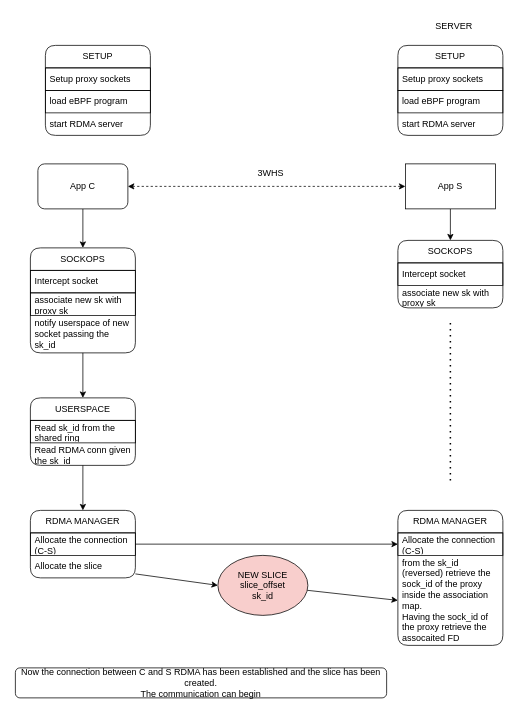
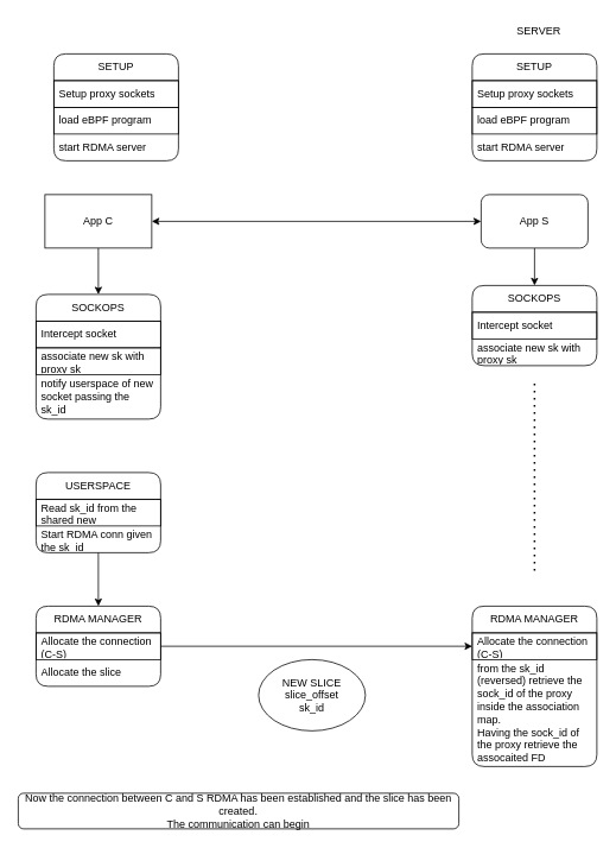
- <mxCell id="8" value="3WHS" style="text;html=1;align=center;verticalAlign=middle;resizable=0;points=[];autosize=1;strokeColor=none;fillColor=none;" parent="1" vertex="1"><mxGeometry x="330" y="216" width="60" height="30" as="geometry" /></mxCell>
- <mxCell id="5" value="App C" style="rounded=1;whiteSpace=wrap;html=1;" parent="1" vertex="1"><mxGeometry x="50" y="218" width="120" height="60" as="geometry" /></mxCell>
+ <mxCell id="5" value="App C" style="whiteSpace=wrap;html=1;rounded=0;" parent="1" vertex="1"><mxGeometry x="50" y="218" width="120" height="60" as="geometry" /></mxCell>
- <mxCell id="3" style="edgeStyle=none;html=1;entryX=0;entryY=0.5;entryDx=0;entryDy=0;rounded=1;curved=0;strokeColor=default;startArrow=classic;startFill=1;dashed=1;" parent="1" source="5" target="7" edge="1"><mxGeometry relative="1" as="geometry" /></mxCell>
+ <mxCell id="3" style="edgeStyle=none;html=1;entryX=0;entryY=0.5;entryDx=0;entryDy=0;rounded=1;curved=0;strokeColor=default;startArrow=classic;startFill=1;" parent="1" source="5" target="7" edge="1"><mxGeometry relative="1" as="geometry" /></mxCell>
- <mxCell id="7" value="App S" style="whiteSpace=wrap;html=1;rounded=0;" parent="1" vertex="1"><mxGeometry x="540" y="218" width="120" height="60" as="geometry" /></mxCell>
+ <mxCell id="7" value="App S" style="rounded=1;whiteSpace=wrap;html=1;" parent="1" vertex="1"><mxGeometry x="540" y="218" width="120" height="60" as="geometry" /></mxCell>
- <mxCell id="16" style="edgeStyle=none;html=1;entryX=0.5;entryY=0;entryDx=0;entryDy=0;" parent="1" source="12" target="13" edge="1"><mxGeometry relative="1" as="geometry" /></mxCell>
- <mxCell id="14" value="Read sk_id from the shared ring" style="text;strokeColor=default;fillColor=none;align=left;verticalAlign=middle;spacingLeft=4;spacingRight=4;overflow=hidden;points=[[0,0.5],[1,0.5]];portConstraint=eastwest;rotatable=0;whiteSpace=wrap;html=1;" parent="13" vertex="1"><mxGeometry y="30" width="140" height="30" as="geometry" /></mxCell>
+ <mxCell id="14" value="Read sk_id from the shared new" style="text;strokeColor=default;fillColor=none;align=left;verticalAlign=middle;spacingLeft=4;spacingRight=4;overflow=hidden;points=[[0,0.5],[1,0.5]];portConstraint=eastwest;rotatable=0;whiteSpace=wrap;html=1;" parent="13" vertex="1"><mxGeometry y="30" width="140" height="30" as="geometry" /></mxCell>
- <mxCell id="15" value="Read RDMA conn given the sk_id" style="text;strokeColor=none;fillColor=none;align=left;verticalAlign=middle;spacingLeft=4;spacingRight=4;overflow=hidden;points=[[0,0.5],[1,0.5]];portConstraint=eastwest;rotatable=0;whiteSpace=wrap;html=1;" parent="13" vertex="1"><mxGeometry y="60" width="140" height="30" as="geometry" /></mxCell>
+ <mxCell id="15" value="Start RDMA conn given the sk_id" style="text;strokeColor=none;fillColor=none;align=left;verticalAlign=middle;spacingLeft=4;spacingRight=4;overflow=hidden;points=[[0,0.5],[1,0.5]];portConstraint=eastwest;rotatable=0;whiteSpace=wrap;html=1;" parent="13" vertex="1"><mxGeometry y="60" width="140" height="30" as="geometry" /></mxCell>
- <mxCell id="38" style="edgeStyle=none;html=1;entryX=0;entryY=0.5;entryDx=0;entryDy=0;" parent="1" source="27" target="32" edge="1"><mxGeometry relative="1" as="geometry" /></mxCell>
- <mxCell id="32" value="NEW SLICE&lt;div&gt;slice_offset&lt;/div&gt;&lt;div&gt;sk_id&lt;/div&gt;" style="ellipse;whiteSpace=wrap;html=1;fillColor=#f8cecc;" parent="1" vertex="1"><mxGeometry x="290" y="740" width="120" height="80" as="geometry" /></mxCell>
+ <mxCell id="32" value="NEW SLICE&lt;div&gt;slice_offset&lt;/div&gt;&lt;div&gt;sk_id&lt;/div&gt;" style="ellipse;whiteSpace=wrap;html=1;" parent="1" vertex="1"><mxGeometry x="290" y="740" width="120" height="80" as="geometry" /></mxCell>
- <mxCell id="31" style="edgeStyle=none;html=1;entryX=0;entryY=0.5;entryDx=0;entryDy=0;" parent="1" source="32" target="30" edge="1"><mxGeometry relative="1" as="geometry" /></mxCell>
